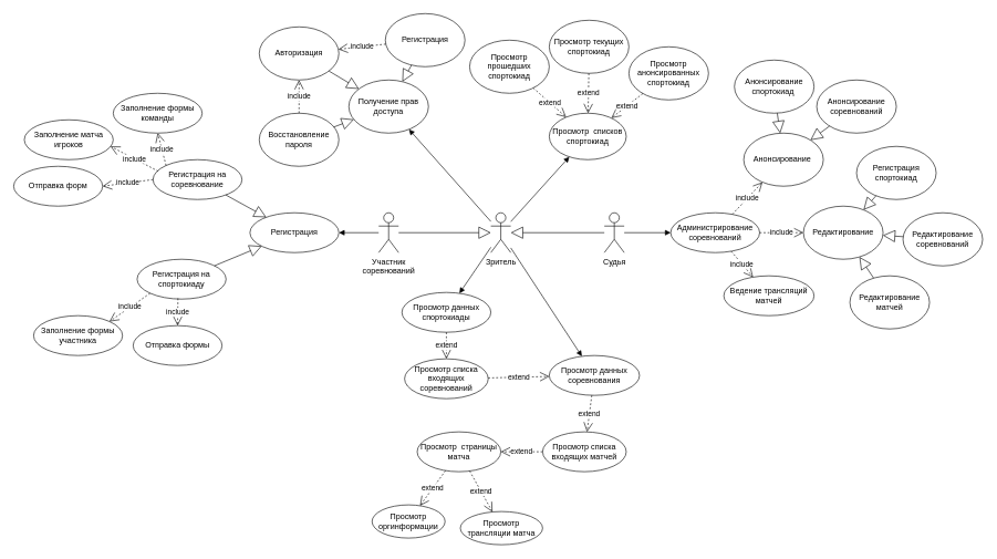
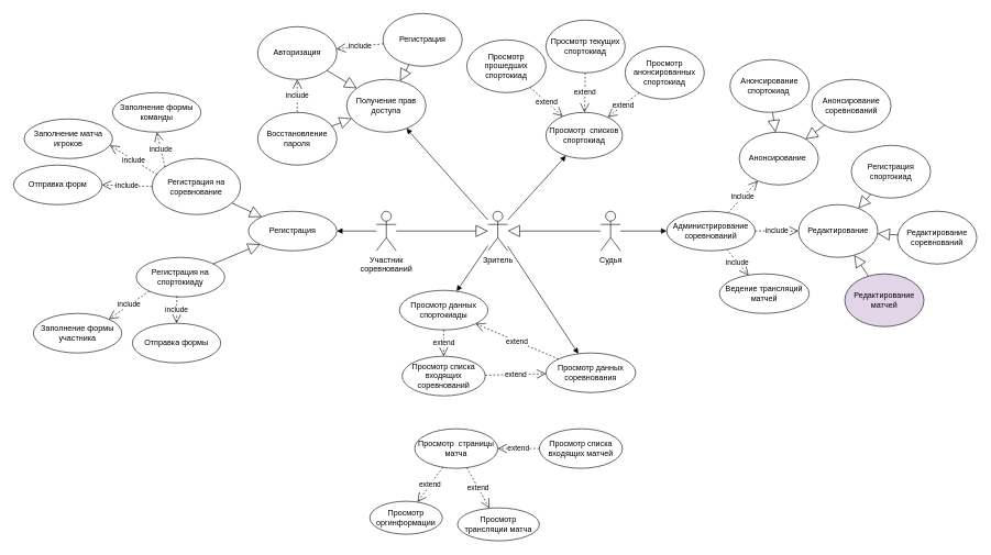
- <mxCell id="40" value="Регистрация на соревнование" style="ellipse;whiteSpace=wrap;html=1;" vertex="1" parent="1"><mxGeometry x="230" y="240" width="134" height="60" as="geometry" /></mxCell>
+ <mxCell id="40" value="Регистрация на соревнование" style="ellipse;whiteSpace=wrap;html=1;" vertex="1" parent="1"><mxGeometry x="230" y="240" width="134" height="85" as="geometry" /></mxCell>
- <mxCell id="59" value="Редактирование матчей" style="ellipse;whiteSpace=wrap;html=1;" vertex="1" parent="1"><mxGeometry x="1280" y="415" width="120" height="80" as="geometry" /></mxCell>
+ <mxCell id="59" value="Редактирование матчей" style="ellipse;whiteSpace=wrap;html=1;fillColor=#e1d5e7;" vertex="1" parent="1"><mxGeometry x="1280" y="415" width="120" height="80" as="geometry" /></mxCell>
- <mxCell id="34" value="&lt;span style=&quot;color: rgb(0, 0, 0); font-family: Helvetica; font-size: 11px; font-style: normal; font-variant-ligatures: normal; font-variant-caps: normal; font-weight: 400; letter-spacing: normal; orphans: 2; text-align: center; text-indent: 0px; text-transform: none; widows: 2; word-spacing: 0px; -webkit-text-stroke-width: 0px; background-color: rgb(255, 255, 255); text-decoration-thickness: initial; text-decoration-style: initial; text-decoration-color: initial; float: none; display: inline !important;&quot;&gt;extend&lt;/span&gt;" style="endArrow=open;endSize=12;dashed=1;html=1;rounded=0;" parent="1" source="15" target="33" edge="1"><mxGeometry width="160" relative="1" as="geometry"><mxPoint x="759" y="580" as="sourcePoint" /><mxPoint x="970" y="750" as="targetPoint" /></mxGeometry></mxCell>
+ <mxCell id="34" value="&lt;span style=&quot;color: rgb(0, 0, 0); font-family: Helvetica; font-size: 11px; font-style: normal; font-variant-ligatures: normal; font-variant-caps: normal; font-weight: 400; letter-spacing: normal; orphans: 2; text-align: center; text-indent: 0px; text-transform: none; widows: 2; word-spacing: 0px; -webkit-text-stroke-width: 0px; background-color: rgb(255, 255, 255); text-decoration-thickness: initial; text-decoration-style: initial; text-decoration-color: initial; float: none; display: inline !important;&quot;&gt;extend&lt;/span&gt;" style="endArrow=open;endSize=12;dashed=1;html=1;rounded=0;" parent="1" source="15" target="14" edge="1"><mxGeometry width="160" relative="1" as="geometry"><mxPoint x="759" y="580" as="sourcePoint" /><mxPoint x="970" y="750" as="targetPoint" /></mxGeometry></mxCell>
